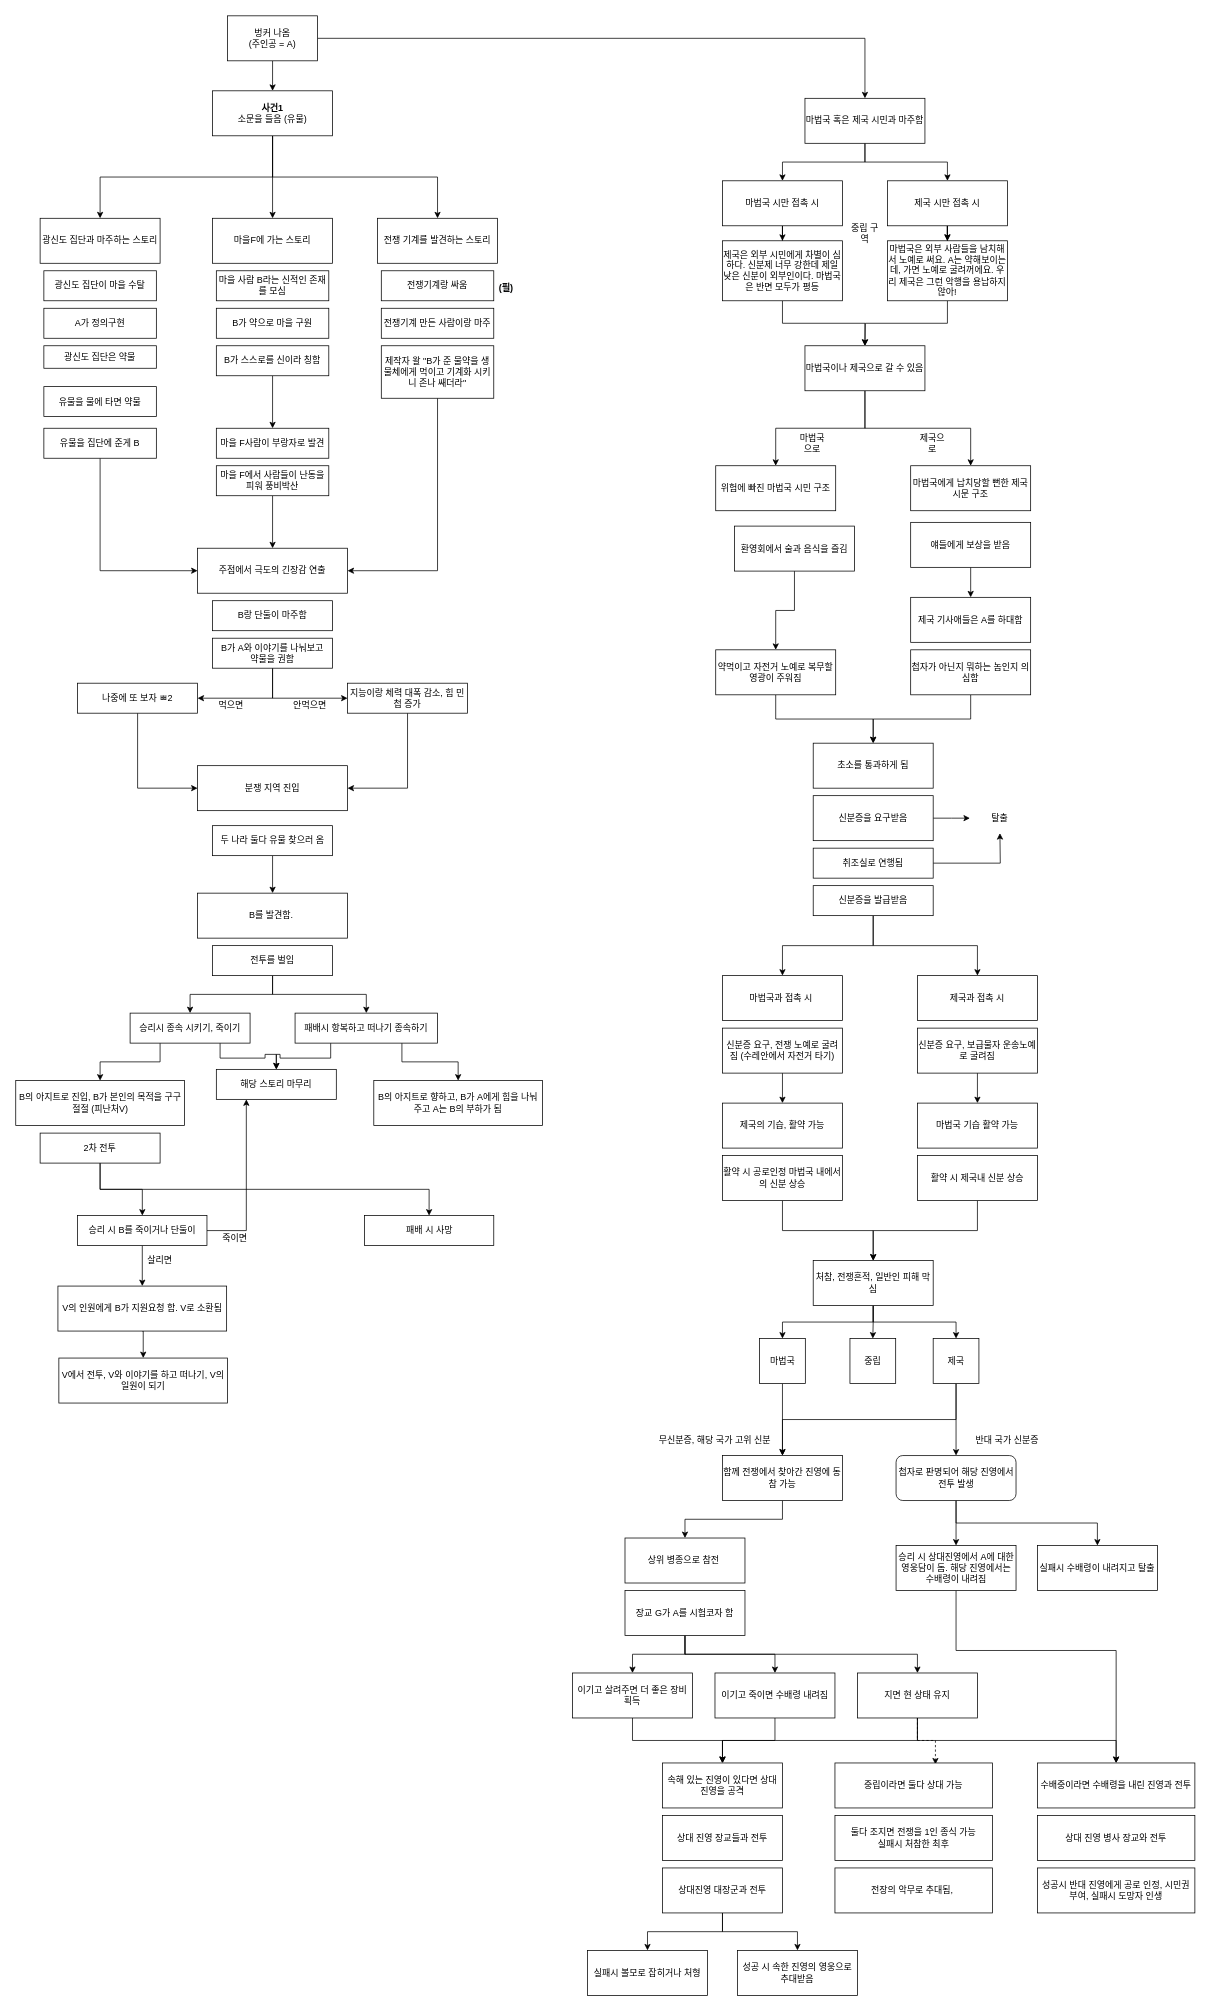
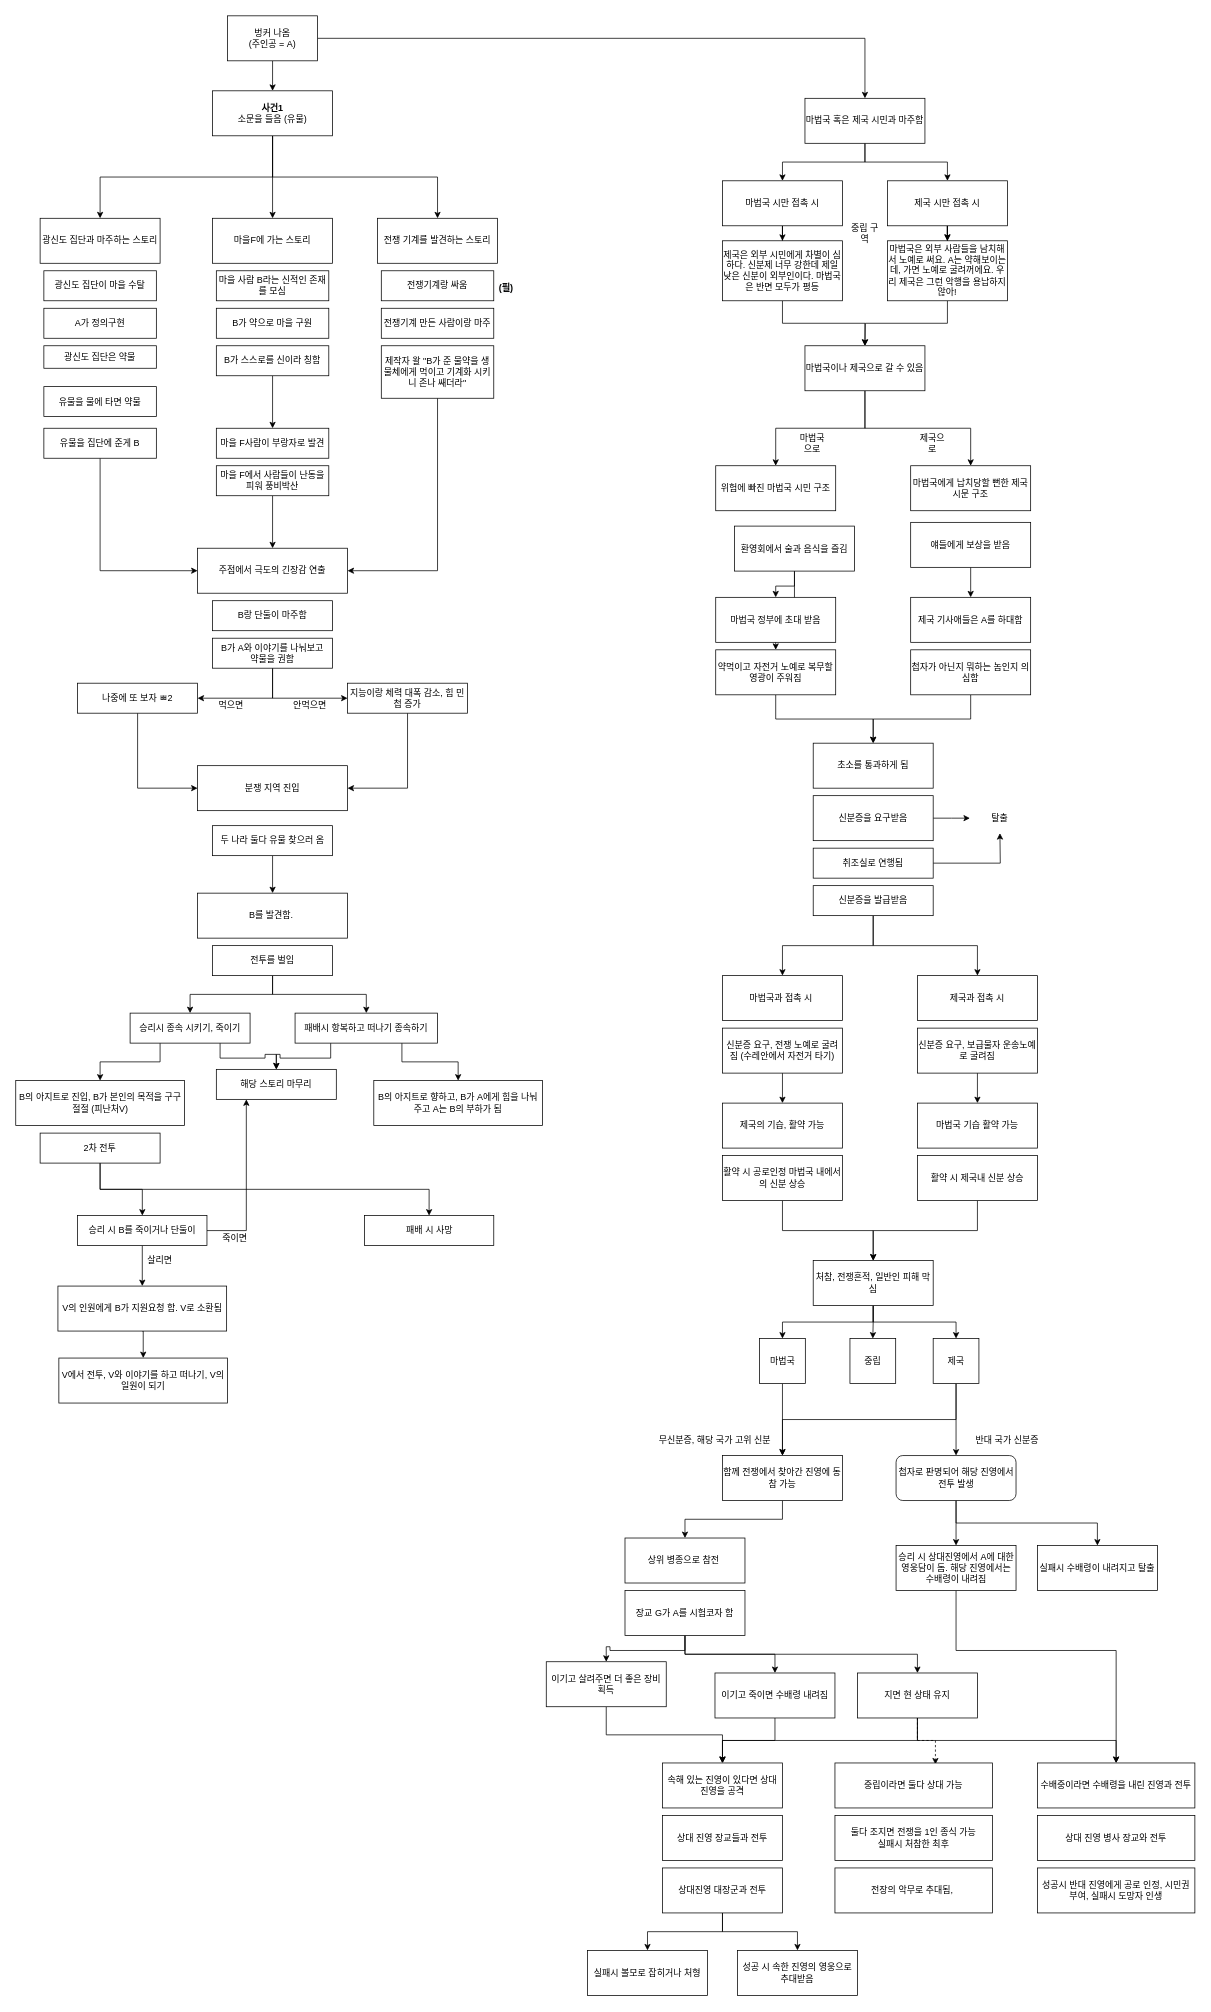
+ <mxCell id="85" style="edgeStyle=orthogonalEdgeStyle;rounded=0;orthogonalLoop=1;jettySize=auto;html=1;exitX=0.5;exitY=1;exitDx=0;exitDy=0;entryX=0.5;entryY=0;entryDx=0;entryDy=0;" parent="1" source="87" target="88" edge="1"><mxGeometry relative="1" as="geometry" /></mxCell>
+ <mxCell id="88" value="마법국 정부에 초대 받음" style="rounded=0;whiteSpace=wrap;html=1;" parent="1" vertex="1"><mxGeometry x="954" y="795.5" width="160" height="60" as="geometry" /></mxCell>
- <mxCell id="147" value="이기고 살려주면 더 좋은 장비 획득" style="rounded=0;whiteSpace=wrap;html=1;" parent="1" vertex="1"><mxGeometry x="763" y="2230" width="160" height="60" as="geometry" /></mxCell>
+ <mxCell id="147" value="이기고 살려주면 더 좋은 장비 획득" style="rounded=0;whiteSpace=wrap;html=1;" parent="1" vertex="1"><mxGeometry x="728" y="2215" width="160" height="60" as="geometry" /></mxCell>
